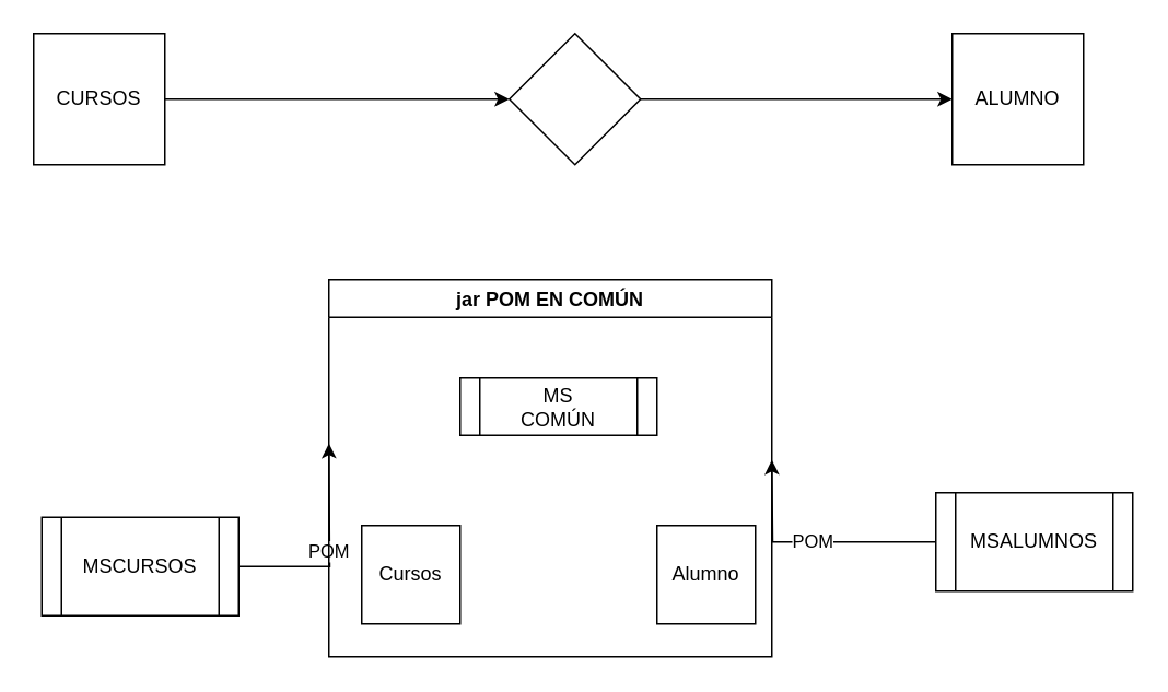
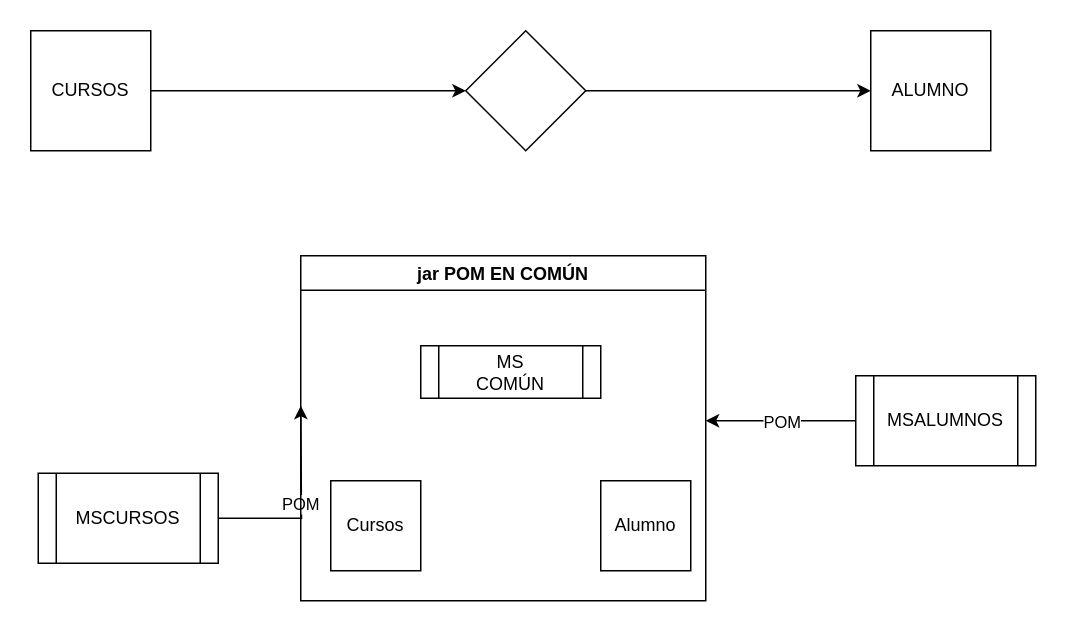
- <mxCell id="10" value="MSALUMNOS" style="shape=process;whiteSpace=wrap;html=1;backgroundOutline=1;" parent="1" vertex="1"><mxGeometry x="570" y="300" width="120" height="60" as="geometry" /></mxCell>
+ <mxCell id="10" value="MSALUMNOS" style="shape=process;whiteSpace=wrap;html=1;backgroundOutline=1;" parent="1" vertex="1"><mxGeometry x="570" y="250" width="120" height="60" as="geometry" /></mxCell>
